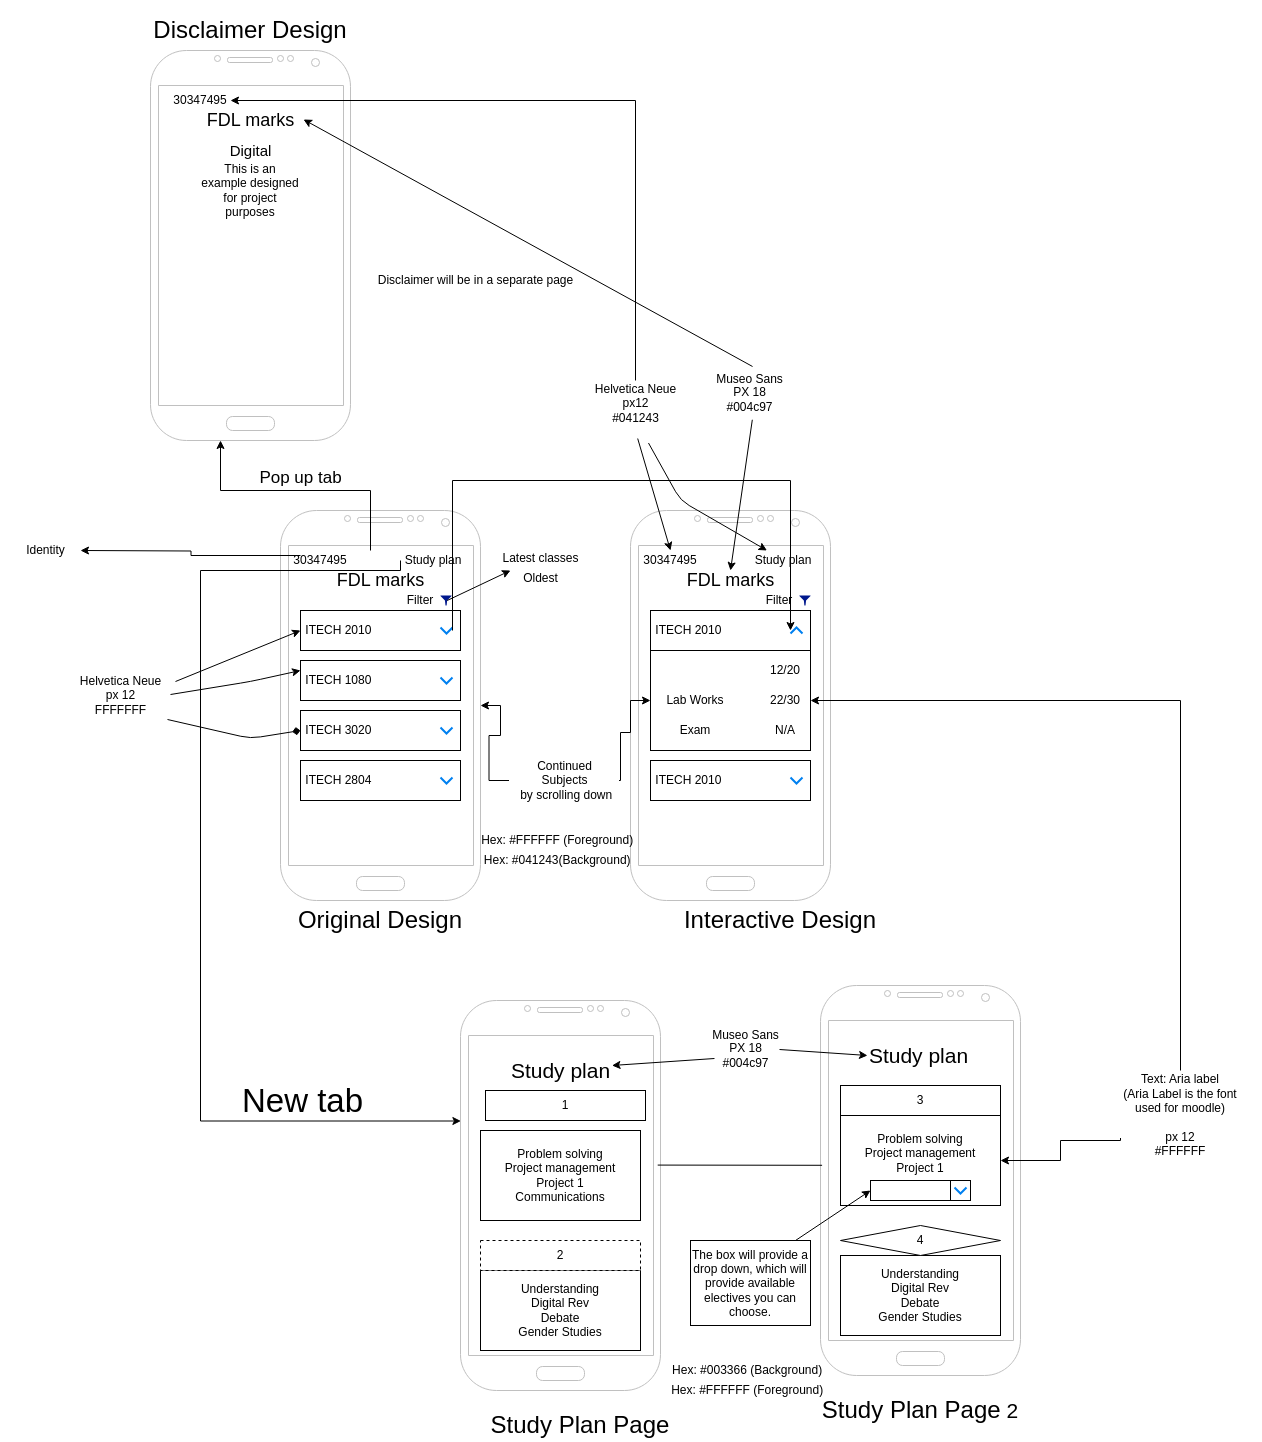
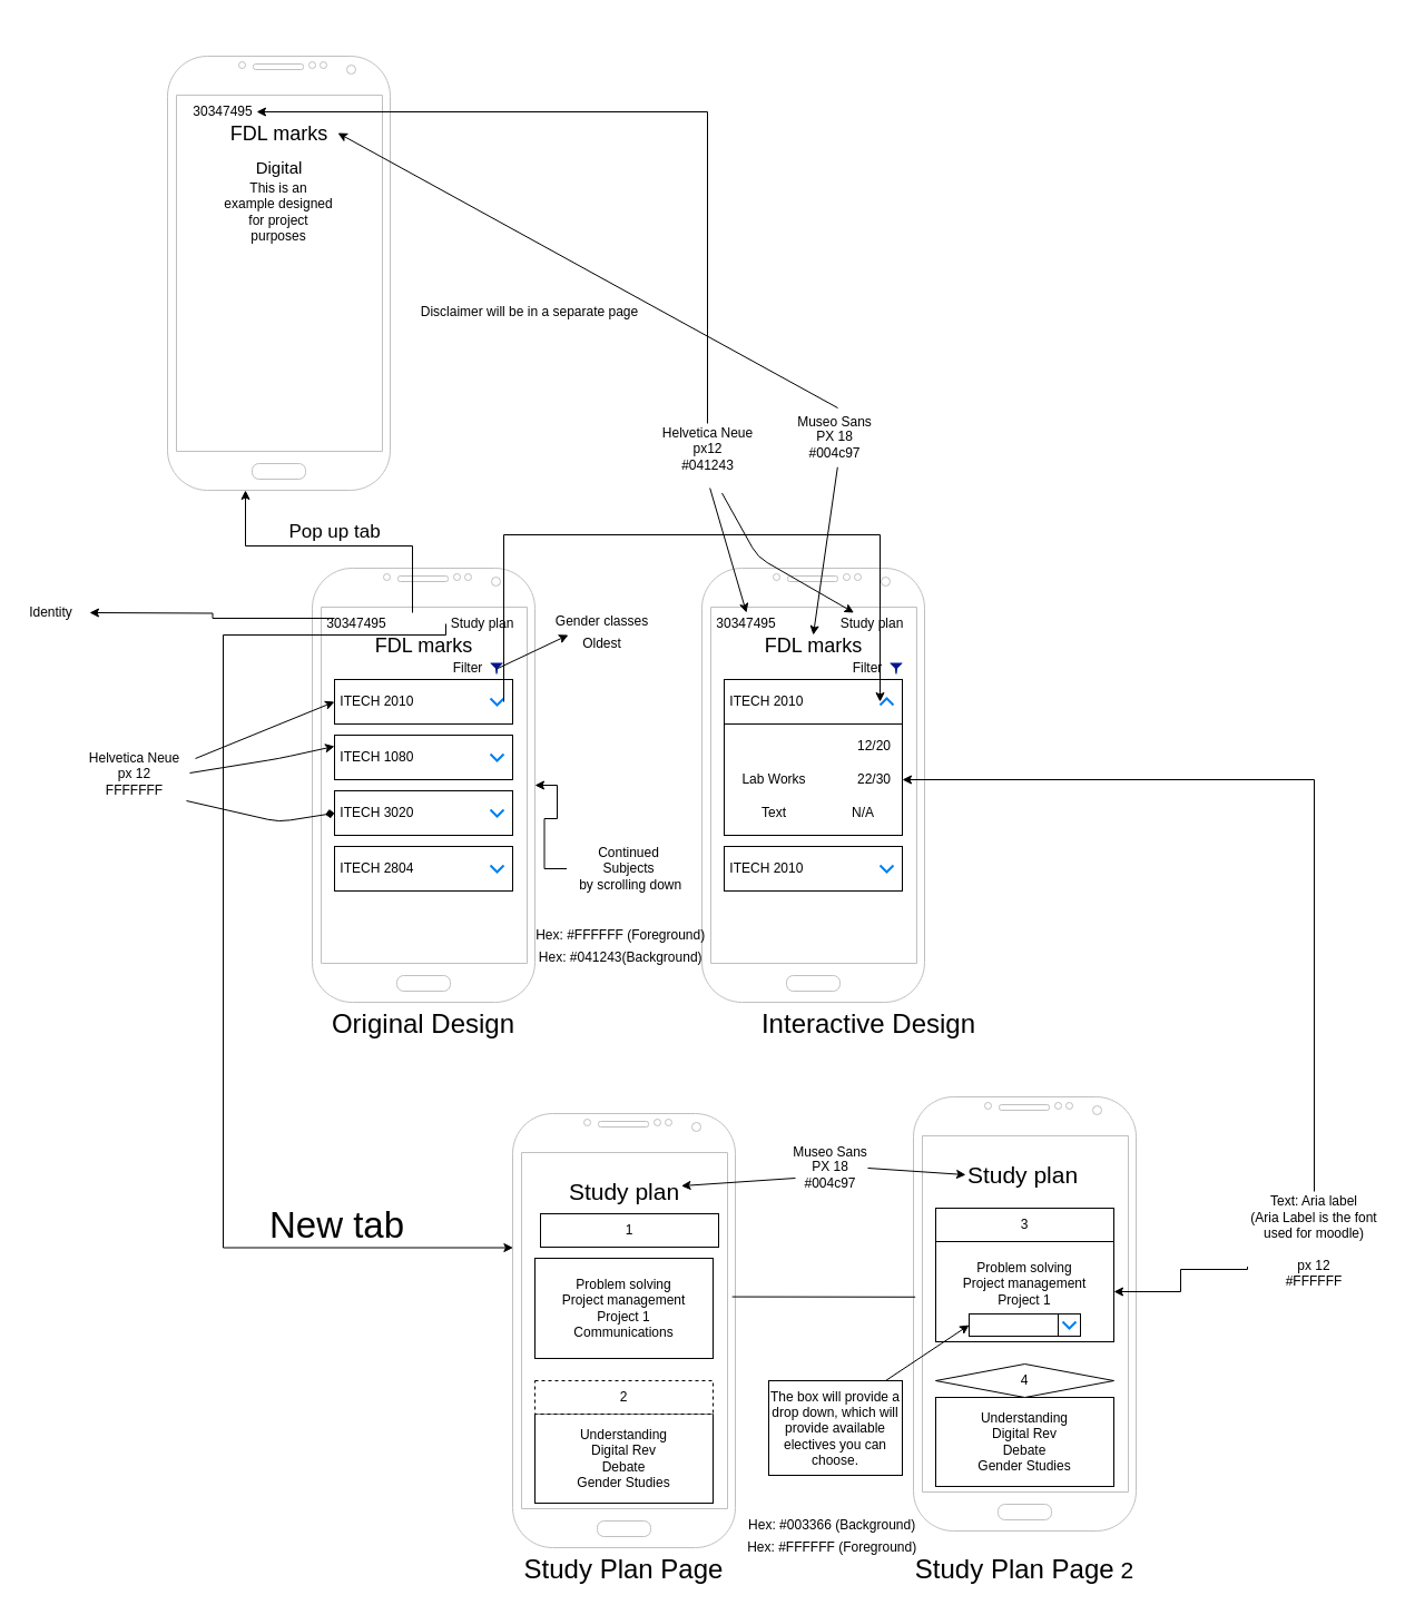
- <mxCell id="81" value="&lt;font style=&quot;font-size: 24px&quot;&gt;Disclaimer Design&lt;br&gt;&lt;/font&gt;" style="text;html=1;strokeColor=none;fillColor=none;align=center;verticalAlign=middle;whiteSpace=wrap;rounded=0;" vertex="1" parent="1"><mxGeometry x="150" y="20" width="200" height="20" as="geometry" /></mxCell>
- <mxCell id="69" value="Latest classes" style="text;html=1;align=center;verticalAlign=middle;resizable=0;points=[];autosize=1;" vertex="1" parent="1"><mxGeometry x="495" y="548" width="90" height="20" as="geometry" /></mxCell>
+ <mxCell id="69" value="Gender classes" style="text;html=1;align=center;verticalAlign=middle;resizable=0;points=[];autosize=1;" vertex="1" parent="1"><mxGeometry x="495" y="548" width="90" height="20" as="geometry" /></mxCell>
- <mxCell id="22" value="Exam" style="text;html=1;strokeColor=none;fillColor=none;align=center;verticalAlign=middle;whiteSpace=wrap;rounded=0;" vertex="1" parent="16"><mxGeometry x="20" y="210" width="90" height="20" as="geometry" /></mxCell>
+ <mxCell id="22" value="Text" style="text;html=1;strokeColor=none;fillColor=none;align=center;verticalAlign=middle;whiteSpace=wrap;rounded=0;" vertex="1" parent="16"><mxGeometry x="20" y="210" width="90" height="20" as="geometry" /></mxCell>
- <mxCell id="23" value="N/A" style="text;html=1;strokeColor=none;fillColor=none;align=center;verticalAlign=middle;whiteSpace=wrap;rounded=0;" vertex="1" parent="16"><mxGeometry x="135" y="210" width="40" height="20" as="geometry" /></mxCell>
+ <mxCell id="23" value="N/A" style="text;html=1;strokeColor=none;fillColor=none;align=center;verticalAlign=middle;whiteSpace=wrap;rounded=0;" vertex="1" parent="16"><mxGeometry x="125" y="210" width="40" height="20" as="geometry" /></mxCell>
- <mxCell id="66" value="" style="edgeStyle=orthogonalEdgeStyle;rounded=0;orthogonalLoop=1;jettySize=auto;html=1;entryX=0;entryY=0.5;entryDx=0;entryDy=0;" edge="1" parent="1" source="67" target="20"><mxGeometry relative="1" as="geometry"><mxPoint x="578" y="673" as="targetPoint" /><Array as="points"><mxPoint x="620" y="732" /><mxPoint x="630" y="732" /><mxPoint x="630" y="700" /></Array></mxGeometry></mxCell>
- <mxCell id="37" value="&lt;font style=&quot;font-size: 24px&quot;&gt;Study Plan Page&lt;/font&gt;" style="text;html=1;strokeColor=none;fillColor=none;align=center;verticalAlign=middle;whiteSpace=wrap;rounded=0;" vertex="1" parent="1"><mxGeometry x="480" y="1415" width="200" height="20" as="geometry" /></mxCell>
+ <mxCell id="37" value="&lt;font style=&quot;font-size: 24px&quot;&gt;Study Plan Page&lt;/font&gt;" style="text;html=1;strokeColor=none;fillColor=none;align=center;verticalAlign=middle;whiteSpace=wrap;rounded=0;" vertex="1" parent="1"><mxGeometry x="460" y="1400" width="200" height="20" as="geometry" /></mxCell>
